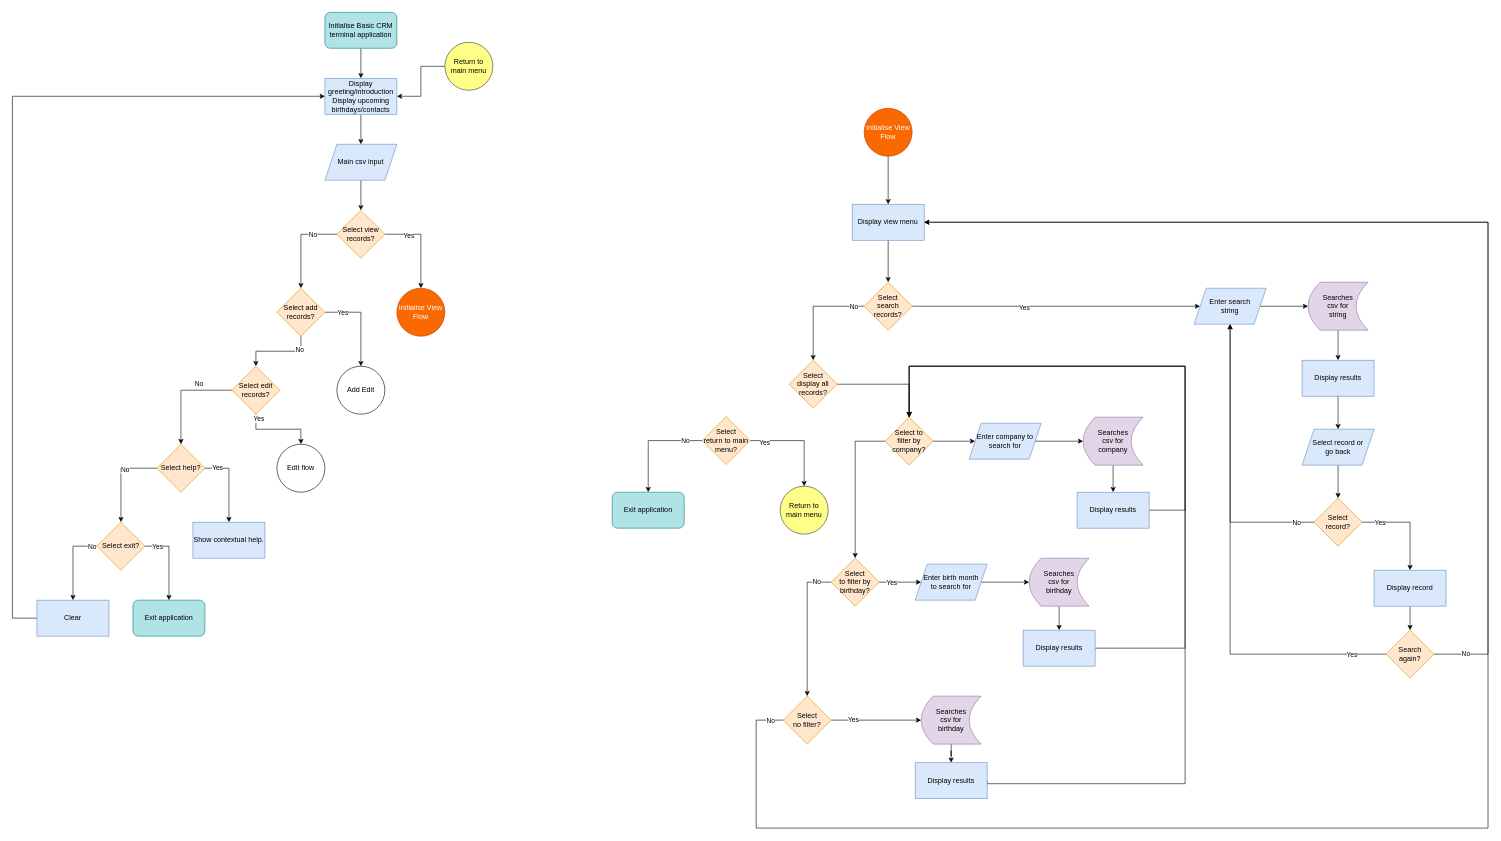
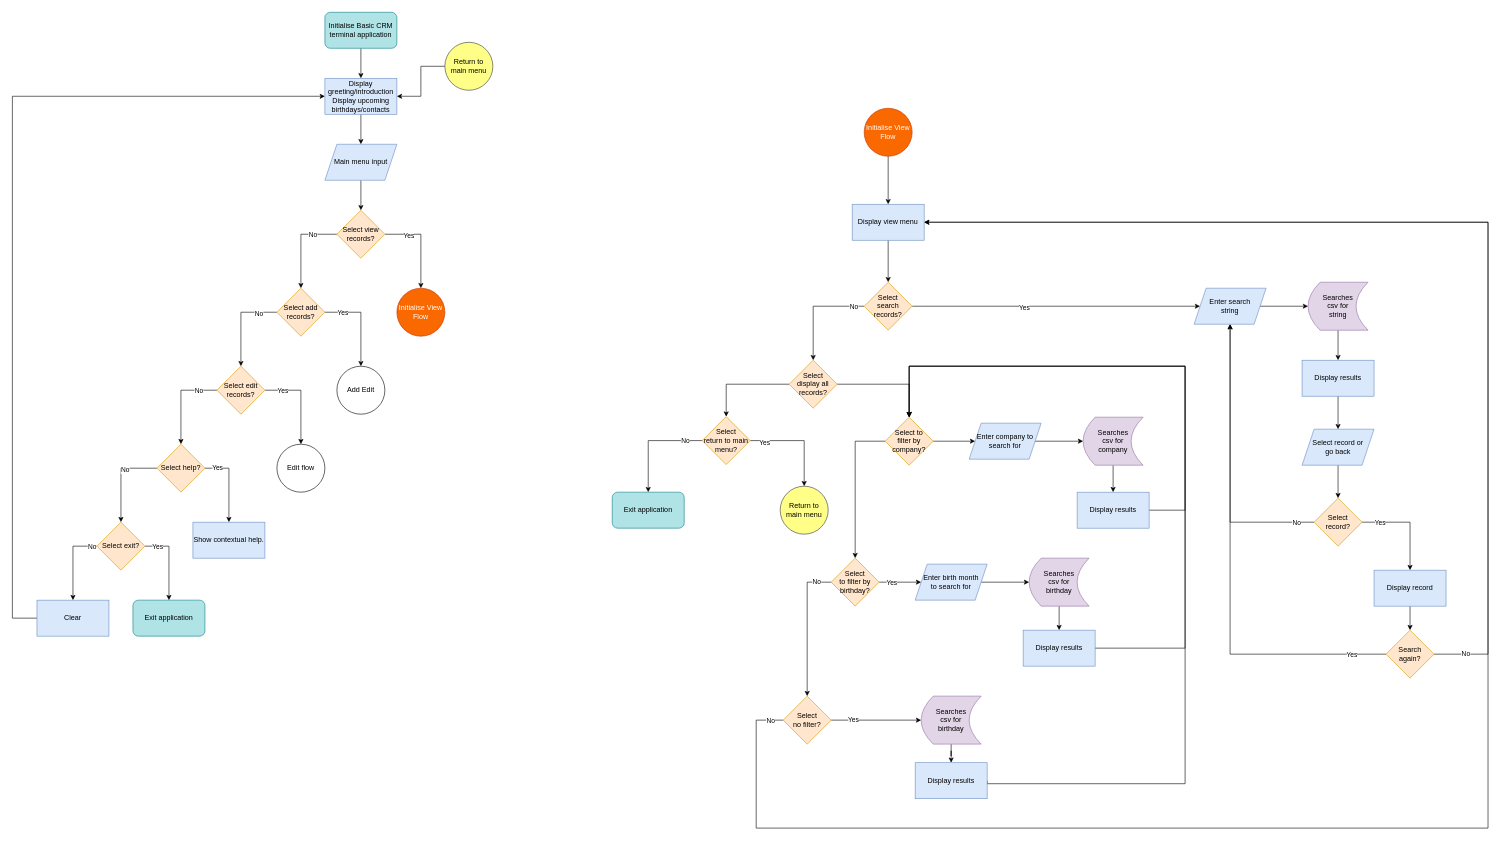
- <mxCell id="5" value="Main csv input" style="shape=parallelogram;perimeter=parallelogramPerimeter;whiteSpace=wrap;html=1;fixedSize=1;fillColor=#dae8fc;strokeColor=#6c8ebf;" parent="1" vertex="1"><mxGeometry x="541" y="240" width="120" height="60" as="geometry" /></mxCell>
+ <mxCell id="5" value="Main menu input" style="shape=parallelogram;perimeter=parallelogramPerimeter;whiteSpace=wrap;html=1;fixedSize=1;fillColor=#dae8fc;strokeColor=#6c8ebf;" parent="1" vertex="1"><mxGeometry x="541" y="240" width="120" height="60" as="geometry" /></mxCell>
+ <mxCell id="50" value="" style="edgeStyle=orthogonalEdgeStyle;rounded=0;orthogonalLoop=1;jettySize=auto;html=1;entryX=0.5;entryY=0;entryDx=0;entryDy=0;" edge="1" parent="1" source="51" target="96"><mxGeometry relative="1" as="geometry"><Array as="points"><mxPoint x="1210" y="640" /></Array></mxGeometry></mxCell>
- <mxCell id="20" value="Select edit records?" style="rhombus;whiteSpace=wrap;html=1;fillColor=#ffe6cc;strokeColor=#d79b00;" parent="1" vertex="1"><mxGeometry x="386" y="610" width="80" height="80" as="geometry" /></mxCell>
+ <mxCell id="20" value="Select edit records?" style="rhombus;whiteSpace=wrap;html=1;fillColor=#ffe6cc;strokeColor=#d79b00;" parent="1" vertex="1"><mxGeometry x="361" y="610" width="80" height="80" as="geometry" /></mxCell>
